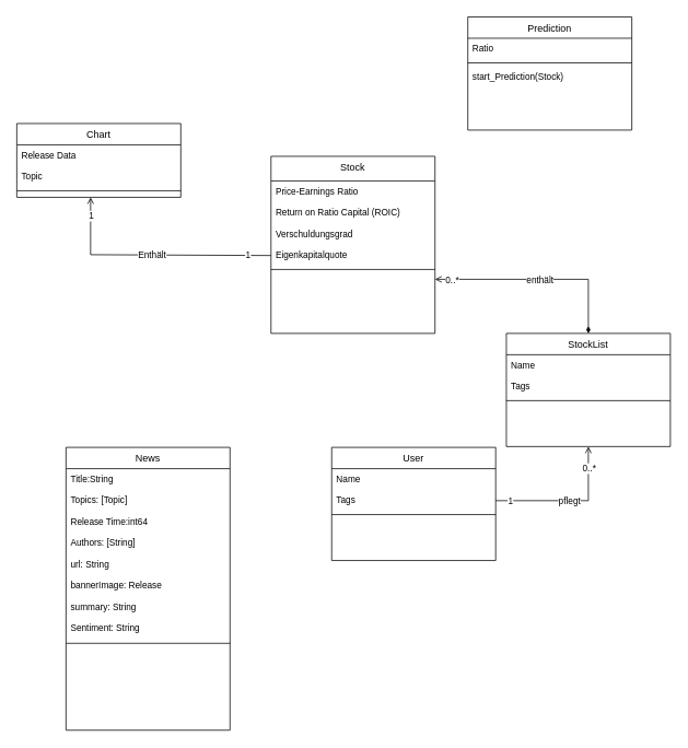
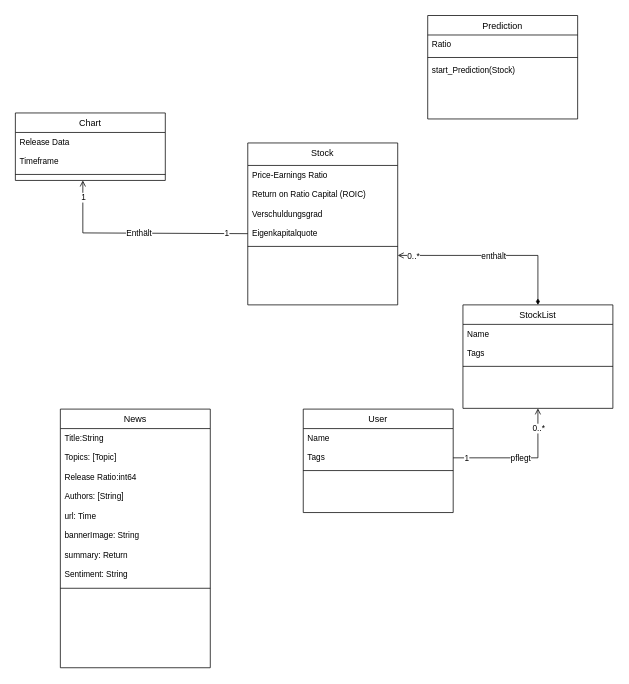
- <mxCell id="10" value="Topic" style="text;align=left;verticalAlign=top;spacingLeft=4;spacingRight=4;overflow=hidden;rotatable=0;points=[[0,0.5],[1,0.5]];portConstraint=eastwest;fontSize=11;" parent="8" vertex="1"><mxGeometry y="52" width="200" height="26" as="geometry" /></mxCell>
+ <mxCell id="10" value="Timeframe" style="text;align=left;verticalAlign=top;spacingLeft=4;spacingRight=4;overflow=hidden;rotatable=0;points=[[0,0.5],[1,0.5]];portConstraint=eastwest;fontSize=11;" parent="8" vertex="1"><mxGeometry y="52" width="200" height="26" as="geometry" /></mxCell>
- <mxCell id="19" value="Release Time:int64" style="text;align=left;verticalAlign=top;spacingLeft=4;spacingRight=4;overflow=hidden;rotatable=0;points=[[0,0.5],[1,0.5]];portConstraint=eastwest;fontSize=11;" parent="16" vertex="1"><mxGeometry y="78" width="200" height="26" as="geometry" /></mxCell>
+ <mxCell id="19" value="Release Ratio:int64" style="text;align=left;verticalAlign=top;spacingLeft=4;spacingRight=4;overflow=hidden;rotatable=0;points=[[0,0.5],[1,0.5]];portConstraint=eastwest;fontSize=11;" parent="16" vertex="1"><mxGeometry y="78" width="200" height="26" as="geometry" /></mxCell>
- <mxCell id="21" value="url: String" style="text;align=left;verticalAlign=top;spacingLeft=4;spacingRight=4;overflow=hidden;rotatable=0;points=[[0,0.5],[1,0.5]];portConstraint=eastwest;fontSize=11;" parent="16" vertex="1"><mxGeometry y="130" width="200" height="26" as="geometry" /></mxCell>
+ <mxCell id="21" value="url: Time" style="text;align=left;verticalAlign=top;spacingLeft=4;spacingRight=4;overflow=hidden;rotatable=0;points=[[0,0.5],[1,0.5]];portConstraint=eastwest;fontSize=11;" parent="16" vertex="1"><mxGeometry y="130" width="200" height="26" as="geometry" /></mxCell>
- <mxCell id="22" value="bannerImage: Release" style="text;align=left;verticalAlign=top;spacingLeft=4;spacingRight=4;overflow=hidden;rotatable=0;points=[[0,0.5],[1,0.5]];portConstraint=eastwest;fontSize=11;" parent="16" vertex="1"><mxGeometry y="156" width="200" height="26" as="geometry" /></mxCell>
+ <mxCell id="22" value="bannerImage: String" style="text;align=left;verticalAlign=top;spacingLeft=4;spacingRight=4;overflow=hidden;rotatable=0;points=[[0,0.5],[1,0.5]];portConstraint=eastwest;fontSize=11;" parent="16" vertex="1"><mxGeometry y="156" width="200" height="26" as="geometry" /></mxCell>
- <mxCell id="23" value="summary: String" style="text;align=left;verticalAlign=top;spacingLeft=4;spacingRight=4;overflow=hidden;rotatable=0;points=[[0,0.5],[1,0.5]];portConstraint=eastwest;fontSize=11;" vertex="1" parent="16"><mxGeometry y="182" width="200" height="26" as="geometry" /></mxCell>
+ <mxCell id="23" value="summary: Return" style="text;align=left;verticalAlign=top;spacingLeft=4;spacingRight=4;overflow=hidden;rotatable=0;points=[[0,0.5],[1,0.5]];portConstraint=eastwest;fontSize=11;" vertex="1" parent="16"><mxGeometry y="182" width="200" height="26" as="geometry" /></mxCell>
